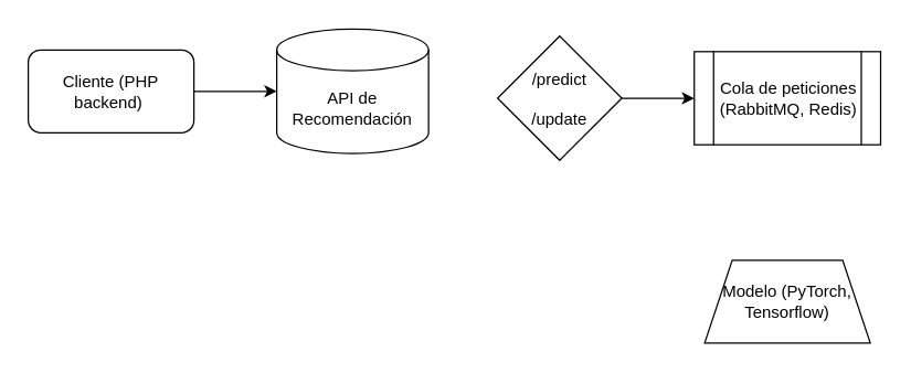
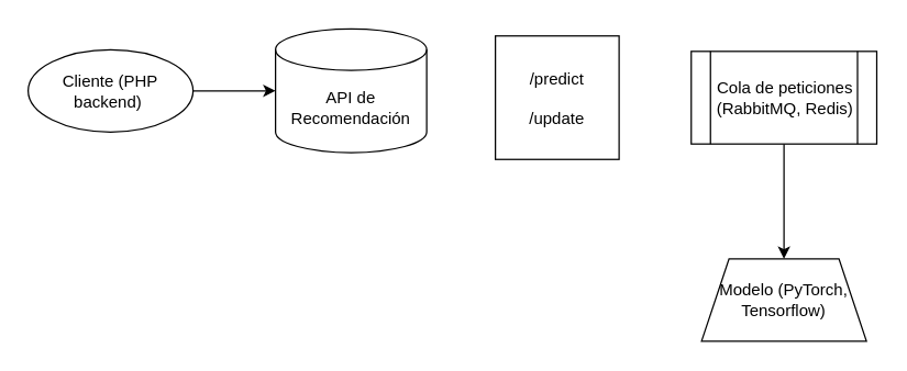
- <mxCell id="2" value="Cliente (PHP backend)&amp;nbsp;" style="rounded=1;whiteSpace=wrap;html=1;" vertex="1" parent="1"><mxGeometry x="20" y="35.5" width="120" height="60" as="geometry" /></mxCell>
+ <mxCell id="2" value="Cliente (PHP backend)&amp;nbsp;" style="ellipse;whiteSpace=wrap;html=1;" vertex="1" parent="1"><mxGeometry x="20" y="35.5" width="120" height="60" as="geometry" /></mxCell>
- <mxCell id="5" value="/predict&lt;div&gt;&lt;br&gt;&lt;div&gt;/update&lt;/div&gt;&lt;/div&gt;" style="rhombus;whiteSpace=wrap;html=1;aspect=fixed;" vertex="1" parent="1"><mxGeometry x="360" y="25.5" width="90" height="90" as="geometry" /></mxCell>
+ <mxCell id="5" value="/predict&lt;div&gt;&lt;br&gt;&lt;div&gt;/update&lt;/div&gt;&lt;/div&gt;" style="whiteSpace=wrap;html=1;aspect=fixed;" vertex="1" parent="1"><mxGeometry x="360" y="25.5" width="90" height="90" as="geometry" /></mxCell>
- <mxCell id="4" value="" style="edgeStyle=orthogonalEdgeStyle;rounded=0;orthogonalLoop=1;jettySize=auto;html=1;" edge="1" parent="1" source="5" target="7"><mxGeometry relative="1" as="geometry" /></mxCell>
+ <mxCell id="6" value="" style="edgeStyle=orthogonalEdgeStyle;rounded=0;orthogonalLoop=1;jettySize=auto;html=1;" edge="1" parent="1" source="7" target="8"><mxGeometry relative="1" as="geometry" /></mxCell>
